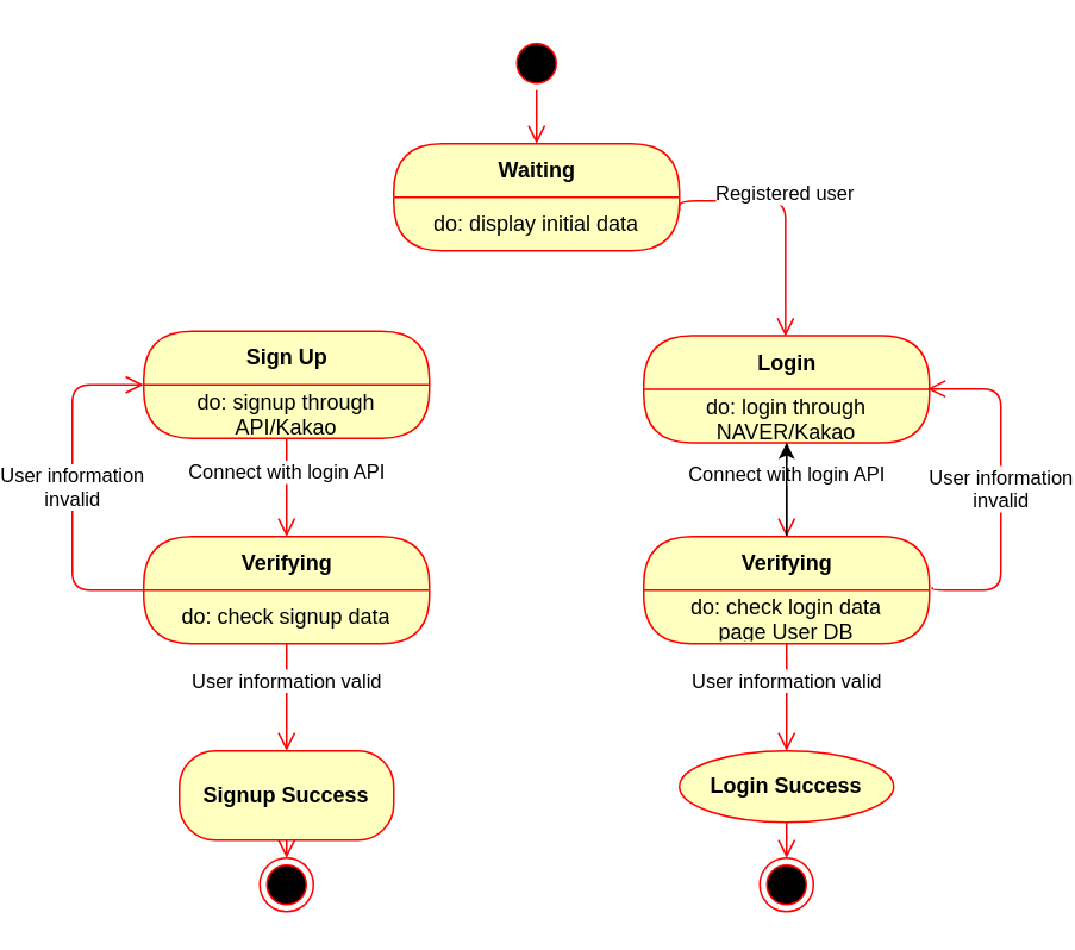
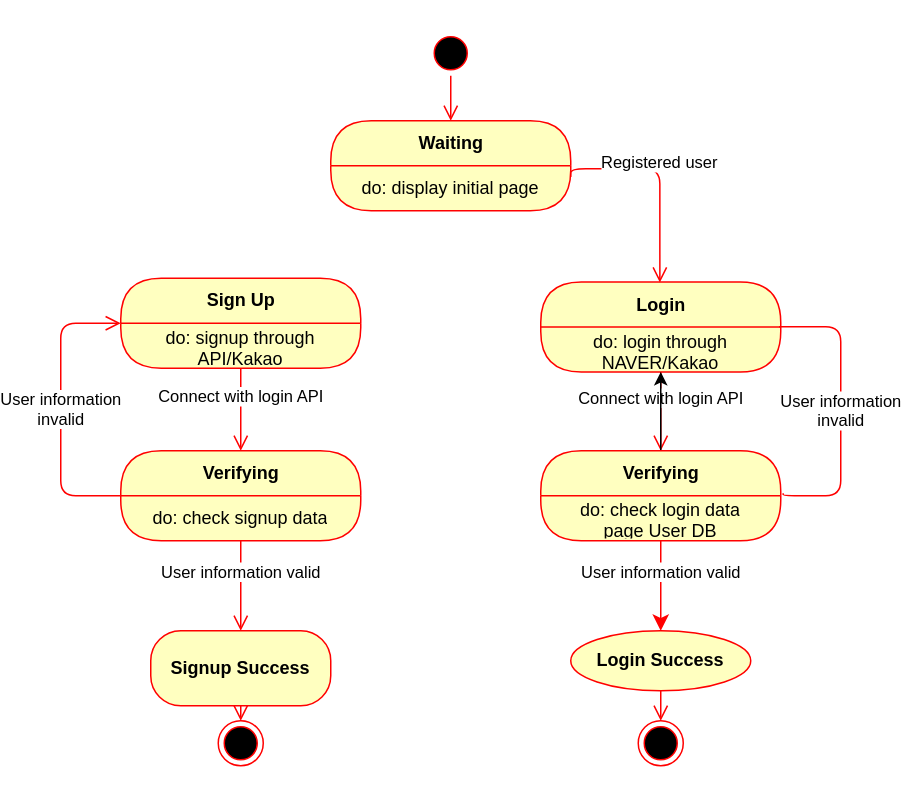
- <mxCell id="5" value="do: display initial data" style="text;html=1;strokeColor=none;fillColor=none;align=center;verticalAlign=middle;spacingLeft=4;spacingRight=4;whiteSpace=wrap;overflow=hidden;rotatable=0;fontColor=#000000;" vertex="1" parent="4"><mxGeometry y="30" width="160" height="30" as="geometry" /></mxCell>
+ <mxCell id="5" value="do: display initial page" style="text;html=1;strokeColor=none;fillColor=none;align=center;verticalAlign=middle;spacingLeft=4;spacingRight=4;whiteSpace=wrap;overflow=hidden;rotatable=0;fontColor=#000000;" vertex="1" parent="4"><mxGeometry y="30" width="160" height="30" as="geometry" /></mxCell>
- <mxCell id="23" value="User information&lt;br&gt;invalid" style="edgeStyle=orthogonalEdgeStyle;html=1;verticalAlign=bottom;endArrow=open;endSize=8;strokeColor=#ff0000;exitX=1.01;exitY=-0.055;exitDx=0;exitDy=0;exitPerimeter=0;entryX=0.993;entryY=-0.007;entryDx=0;entryDy=0;entryPerimeter=0;" edge="1" parent="1" source="22" target="10"><mxGeometry x="-0.163" relative="1" as="geometry"><mxPoint x="502" y="217" as="targetPoint" /><mxPoint x="580.412" y="331.029" as="sourcePoint" /><Array as="points"><mxPoint x="502" y="330" /><mxPoint x="540" y="330" /><mxPoint x="540" y="217" /></Array><mxPoint as="offset" /></mxGeometry></mxCell>
+ <mxCell id="23" value="User information&lt;br&gt;invalid" style="edgeStyle=orthogonalEdgeStyle;html=1;verticalAlign=bottom;endArrow=none;endSize=8;strokeColor=#ff0000;exitX=1.01;exitY=-0.055;exitDx=0;exitDy=0;exitPerimeter=0;entryX=0.993;entryY=-0.007;entryDx=0;entryDy=0;entryPerimeter=0;" edge="1" parent="1" source="22" target="10"><mxGeometry x="-0.163" relative="1" as="geometry"><mxPoint x="502" y="217" as="targetPoint" /><mxPoint x="580.412" y="331.029" as="sourcePoint" /><Array as="points"><mxPoint x="502" y="330" /><mxPoint x="540" y="330" /><mxPoint x="540" y="217" /></Array><mxPoint as="offset" /></mxGeometry></mxCell>
- <mxCell id="24" value="User information valid" style="edgeStyle=orthogonalEdgeStyle;html=1;verticalAlign=bottom;endArrow=open;endSize=8;strokeColor=#ff0000;entryX=0.5;entryY=0;entryDx=0;entryDy=0;exitX=0.5;exitY=1;exitDx=0;exitDy=0;" edge="1" parent="1" target="25" source="22"><mxGeometry relative="1" as="geometry"><mxPoint x="420" y="410" as="targetPoint" /><mxPoint x="440" y="370" as="sourcePoint" /></mxGeometry></mxCell>
+ <mxCell id="24" value="User information valid" style="edgeStyle=orthogonalEdgeStyle;html=1;verticalAlign=bottom;endArrow=classic;endSize=8;strokeColor=#ff0000;entryX=0.5;entryY=0;entryDx=0;entryDy=0;exitX=0.5;exitY=1;exitDx=0;exitDy=0;" edge="1" parent="1" target="25" source="22"><mxGeometry relative="1" as="geometry"><mxPoint x="420" y="410" as="targetPoint" /><mxPoint x="440" y="370" as="sourcePoint" /></mxGeometry></mxCell>
